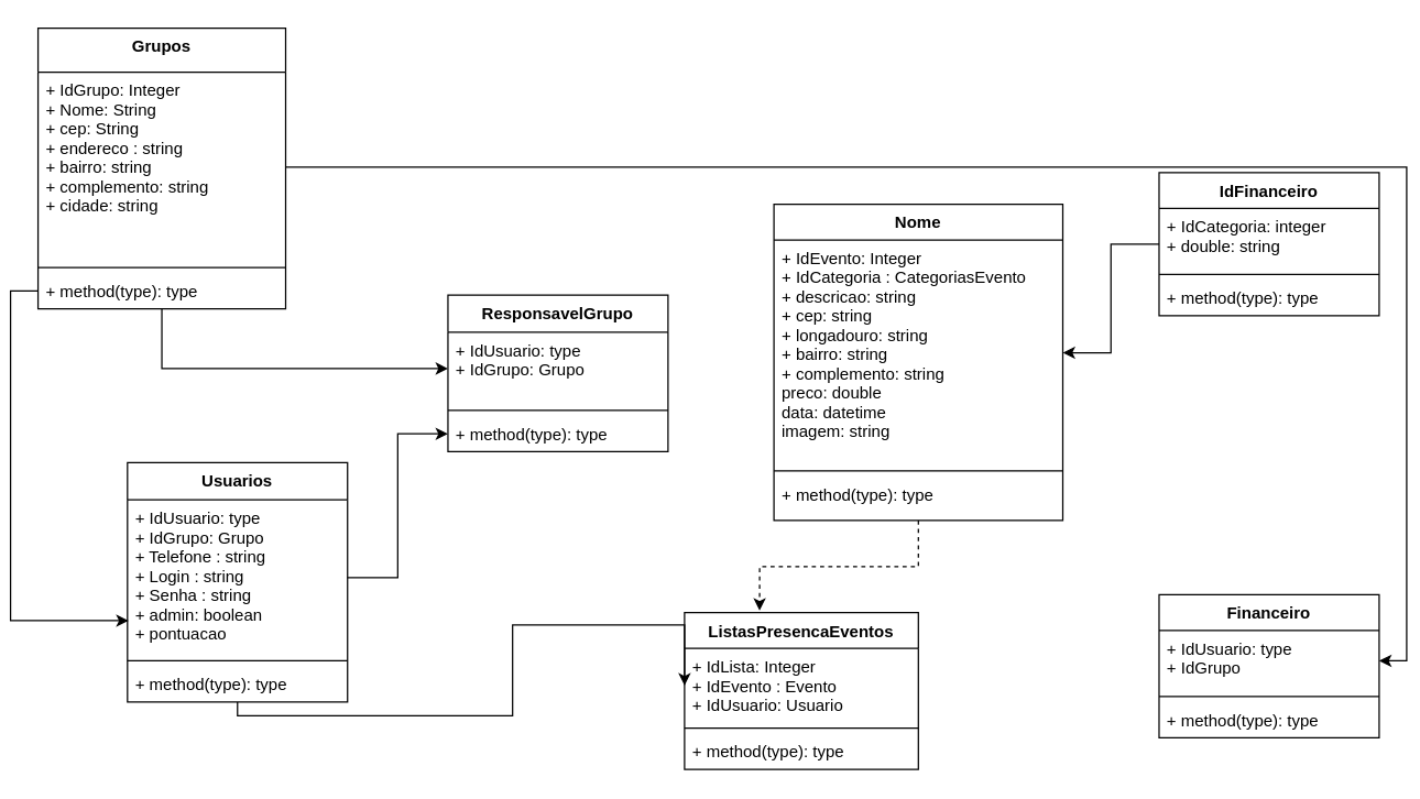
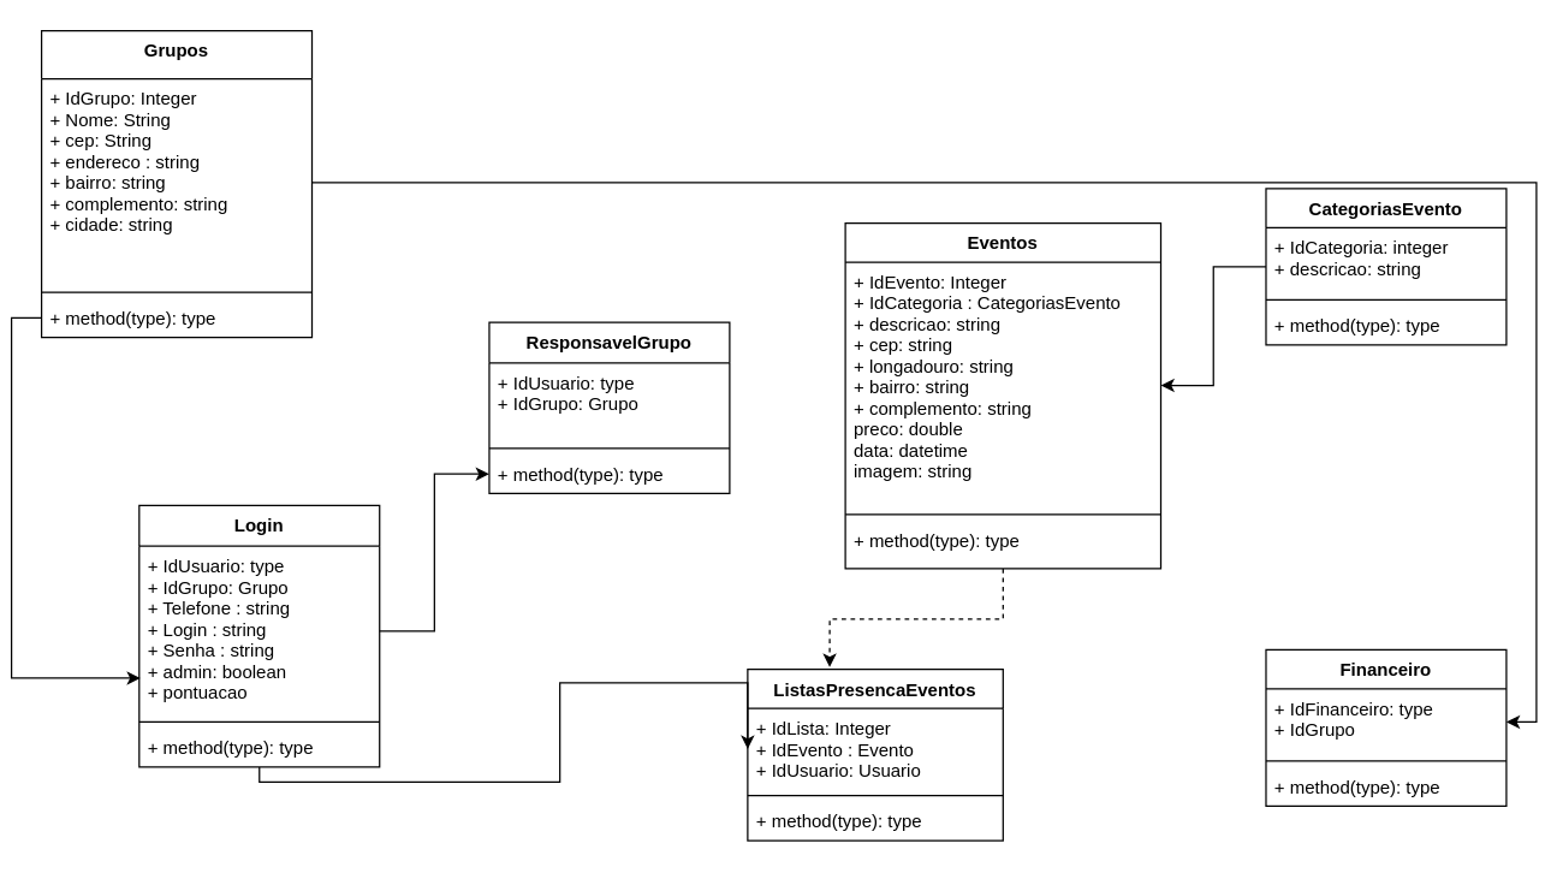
- <mxCell id="7" value="IdFinanceiro" style="swimlane;fontStyle=1;align=center;verticalAlign=top;childLayout=stackLayout;horizontal=1;startSize=26;horizontalStack=0;resizeParent=1;resizeParentMax=0;resizeLast=0;collapsible=1;marginBottom=0;" parent="1" vertex="1"><mxGeometry x="835" y="125" width="160" height="104" as="geometry" /></mxCell>
+ <mxCell id="7" value="CategoriasEvento" style="swimlane;fontStyle=1;align=center;verticalAlign=top;childLayout=stackLayout;horizontal=1;startSize=26;horizontalStack=0;resizeParent=1;resizeParentMax=0;resizeLast=0;collapsible=1;marginBottom=0;" parent="1" vertex="1"><mxGeometry x="835" y="125" width="160" height="104" as="geometry" /></mxCell>
- <mxCell id="21" value="Nome" style="swimlane;fontStyle=1;align=center;verticalAlign=top;childLayout=stackLayout;horizontal=1;startSize=26;horizontalStack=0;resizeParent=1;resizeParentMax=0;resizeLast=0;collapsible=1;marginBottom=0;" parent="1" vertex="1"><mxGeometry x="555" y="148" width="210" height="230" as="geometry" /></mxCell>
+ <mxCell id="21" value="Eventos" style="swimlane;fontStyle=1;align=center;verticalAlign=top;childLayout=stackLayout;horizontal=1;startSize=26;horizontalStack=0;resizeParent=1;resizeParentMax=0;resizeLast=0;collapsible=1;marginBottom=0;" parent="1" vertex="1"><mxGeometry x="555" y="148" width="210" height="230" as="geometry" /></mxCell>
- <mxCell id="8" value="+ IdCategoria: integer&#10;+ double: string&#10;" style="text;strokeColor=none;fillColor=none;align=left;verticalAlign=top;spacingLeft=4;spacingRight=4;overflow=hidden;rotatable=0;points=[[0,0.5],[1,0.5]];portConstraint=eastwest;" parent="7" vertex="1"><mxGeometry y="26" width="160" height="44" as="geometry" /></mxCell>
+ <mxCell id="8" value="+ IdCategoria: integer&#10;+ descricao: string&#10;" style="text;strokeColor=none;fillColor=none;align=left;verticalAlign=top;spacingLeft=4;spacingRight=4;overflow=hidden;rotatable=0;points=[[0,0.5],[1,0.5]];portConstraint=eastwest;" parent="7" vertex="1"><mxGeometry y="26" width="160" height="44" as="geometry" /></mxCell>
- <mxCell id="15" value="" style="edgeStyle=orthogonalEdgeStyle;rounded=0;orthogonalLoop=1;jettySize=auto;html=1;" parent="1" source="16" target="30" edge="1"><mxGeometry relative="1" as="geometry" /></mxCell>
- <mxCell id="2" value="Usuarios" style="swimlane;fontStyle=1;align=center;verticalAlign=top;childLayout=stackLayout;horizontal=1;startSize=27;horizontalStack=0;resizeParent=1;resizeParentMax=0;resizeLast=0;collapsible=1;marginBottom=0;" parent="1" vertex="1"><mxGeometry x="85" y="336" width="160" height="174" as="geometry"><mxRectangle x="50" y="40" width="80" height="26" as="alternateBounds" /></mxGeometry></mxCell>
+ <mxCell id="2" value="Login" style="swimlane;fontStyle=1;align=center;verticalAlign=top;childLayout=stackLayout;horizontal=1;startSize=27;horizontalStack=0;resizeParent=1;resizeParentMax=0;resizeLast=0;collapsible=1;marginBottom=0;" parent="1" vertex="1"><mxGeometry x="85" y="336" width="160" height="174" as="geometry"><mxRectangle x="50" y="40" width="80" height="26" as="alternateBounds" /></mxGeometry></mxCell>
- <mxCell id="12" value="+ IdUsuario: type&#10;+ IdGrupo&#10;" style="text;strokeColor=none;fillColor=none;align=left;verticalAlign=top;spacingLeft=4;spacingRight=4;overflow=hidden;rotatable=0;points=[[0,0.5],[1,0.5]];portConstraint=eastwest;" parent="11" vertex="1"><mxGeometry y="26" width="160" height="44" as="geometry" /></mxCell>
+ <mxCell id="12" value="+ IdFinanceiro: type&#10;+ IdGrupo&#10;" style="text;strokeColor=none;fillColor=none;align=left;verticalAlign=top;spacingLeft=4;spacingRight=4;overflow=hidden;rotatable=0;points=[[0,0.5],[1,0.5]];portConstraint=eastwest;" parent="11" vertex="1"><mxGeometry y="26" width="160" height="44" as="geometry" /></mxCell>
